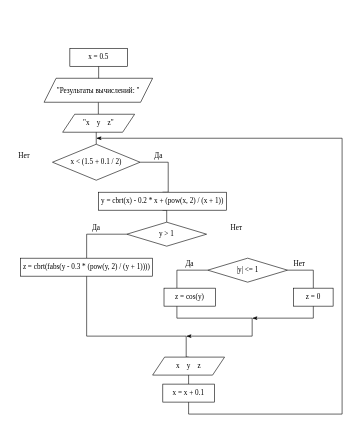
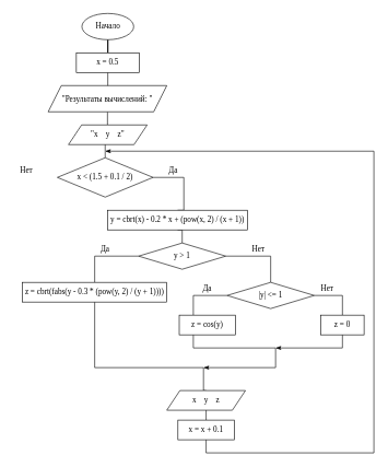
+ <mxCell id="3" value="&lt;font style=&quot;font-size: 12px;&quot; face=&quot;Times New Roman&quot;&gt;Начало&lt;/font&gt;" style="ellipse;whiteSpace=wrap;html=1;" vertex="1" parent="1"><mxGeometry x="124.5" y="20" width="79" height="40" as="geometry" /></mxCell>
+ <mxCell id="2" value="" style="edgeStyle=orthogonalEdgeStyle;rounded=0;orthogonalLoop=1;jettySize=auto;html=1;fontFamily=Times New Roman;fontSize=12;endArrow=none;endFill=0;" edge="1" parent="1" source="3" target="7"><mxGeometry relative="1" as="geometry" /></mxCell>
+ <mxCell id="16" style="edgeStyle=orthogonalEdgeStyle;rounded=0;orthogonalLoop=1;jettySize=auto;html=1;exitX=1;exitY=0.5;exitDx=0;exitDy=0;fontFamily=Times New Roman;fontSize=12;endArrow=none;endFill=0;entryX=0.5;entryY=0;entryDx=0;entryDy=0;" edge="1" parent="1" source="18" target="25"><mxGeometry relative="1" as="geometry"><mxPoint x="464.483" y="450.005" as="targetPoint" /></mxGeometry></mxCell>
